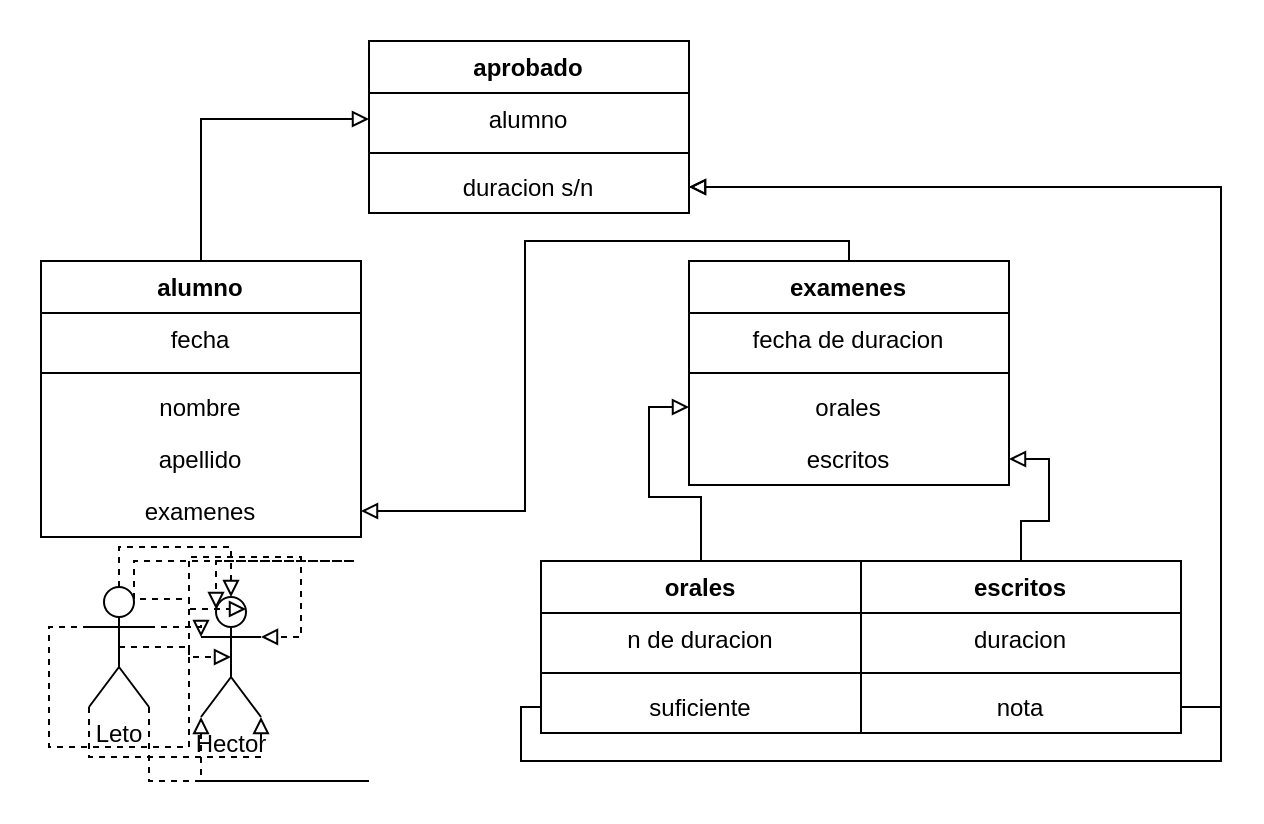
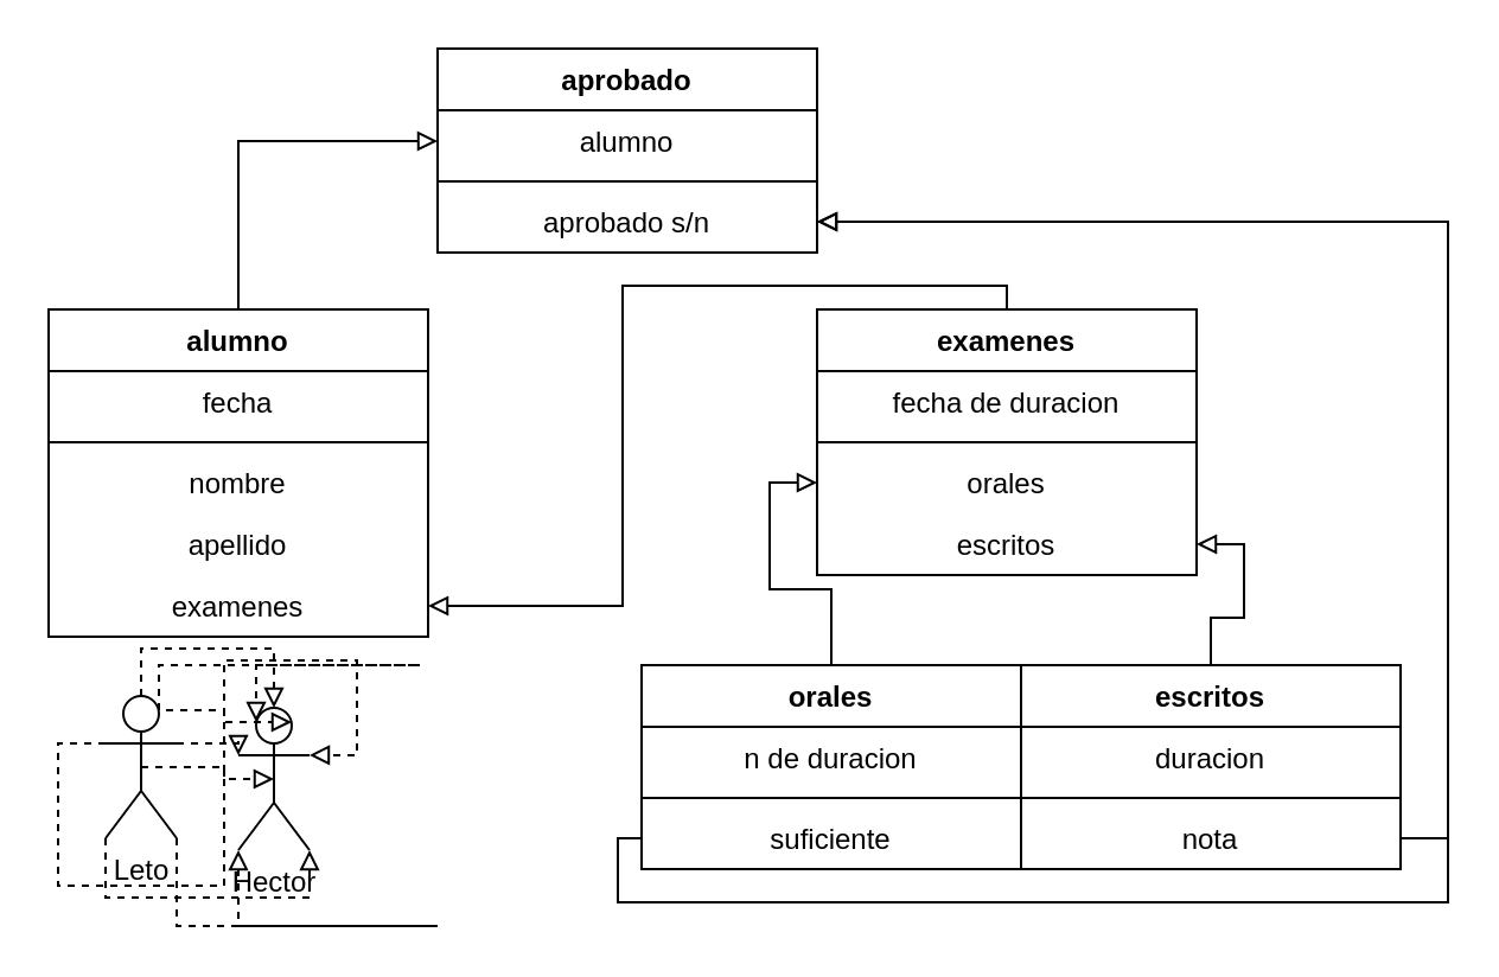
- <mxCell id="5" value="duracion s/n" style="text;strokeColor=none;fillColor=none;align=center;verticalAlign=top;spacingLeft=4;spacingRight=4;overflow=hidden;rotatable=0;points=[[0,0.5],[1,0.5]];portConstraint=eastwest;" vertex="1" parent="2"><mxGeometry y="60" width="160" height="26" as="geometry" /></mxCell>
+ <mxCell id="5" value="aprobado s/n" style="text;strokeColor=none;fillColor=none;align=center;verticalAlign=top;spacingLeft=4;spacingRight=4;overflow=hidden;rotatable=0;points=[[0,0.5],[1,0.5]];portConstraint=eastwest;" vertex="1" parent="2"><mxGeometry y="60" width="160" height="26" as="geometry" /></mxCell>
